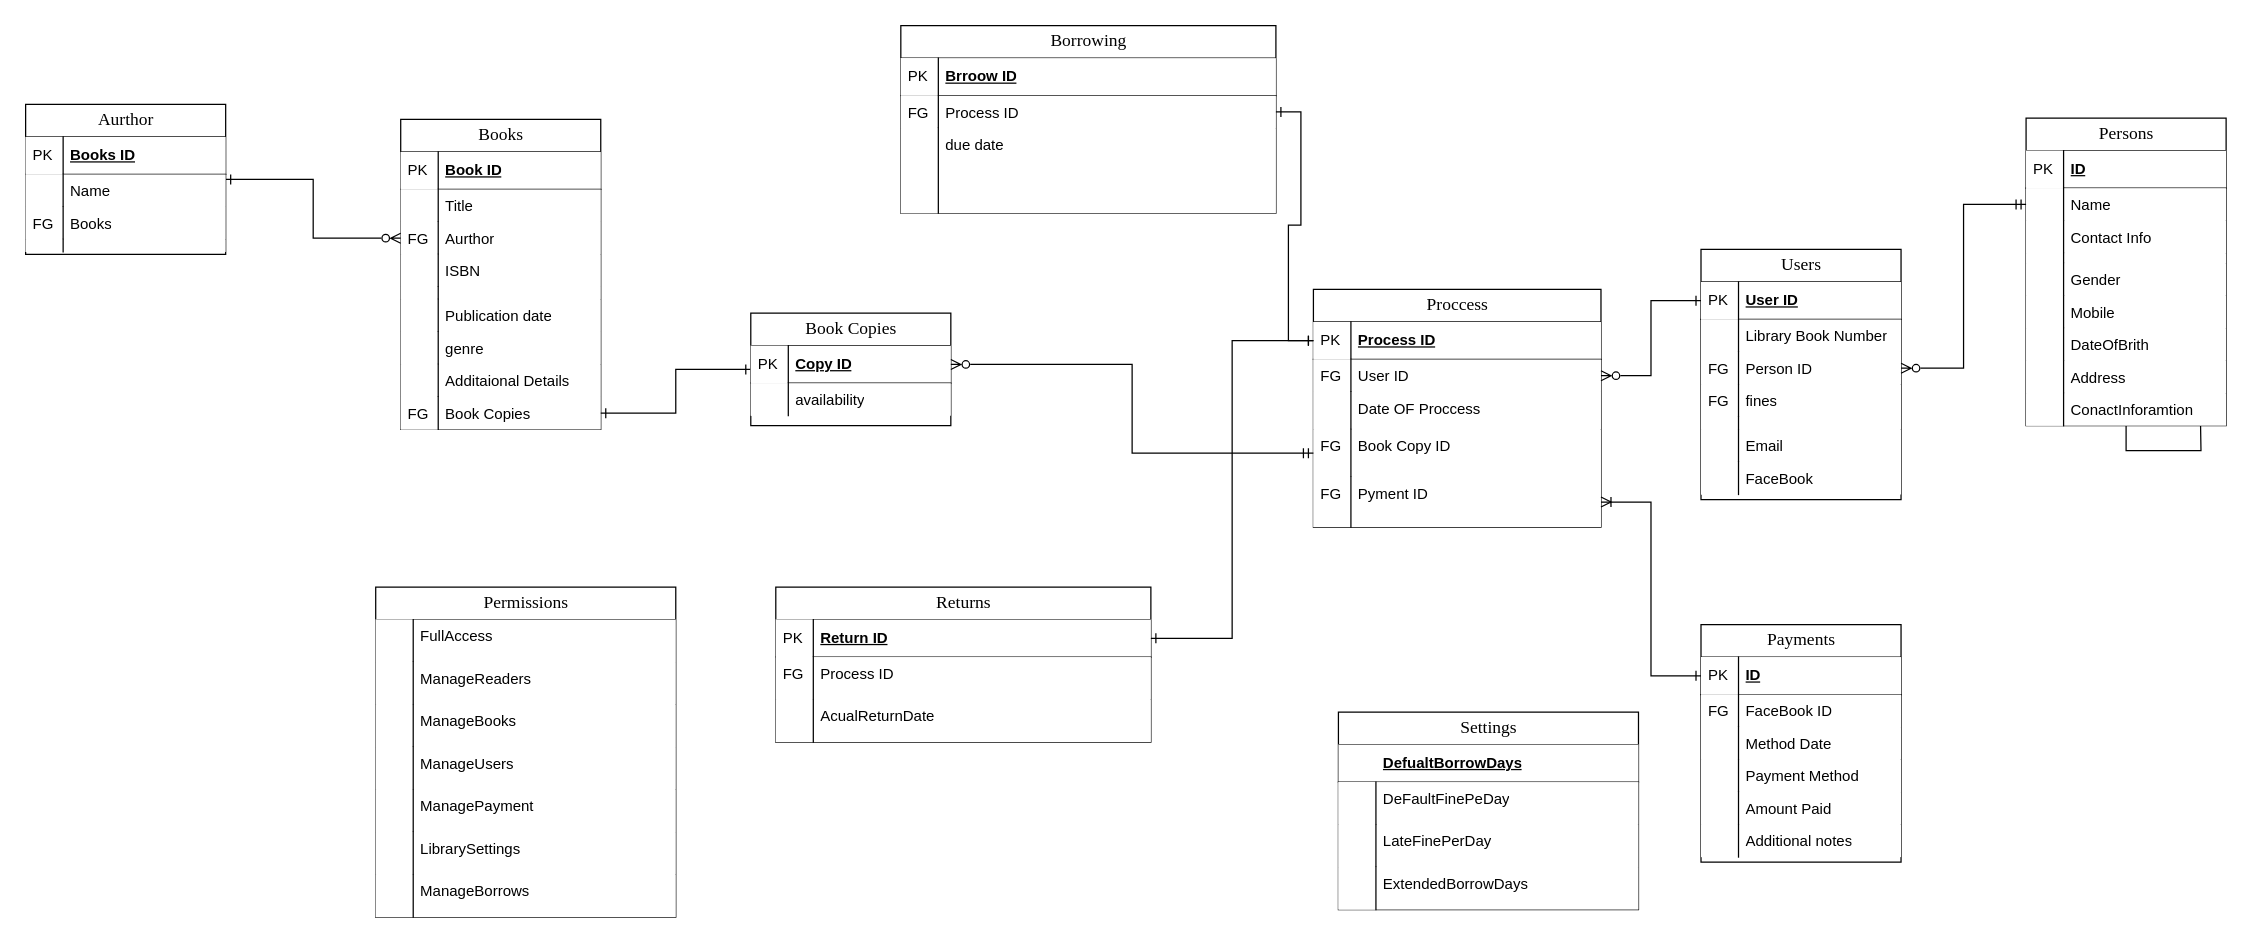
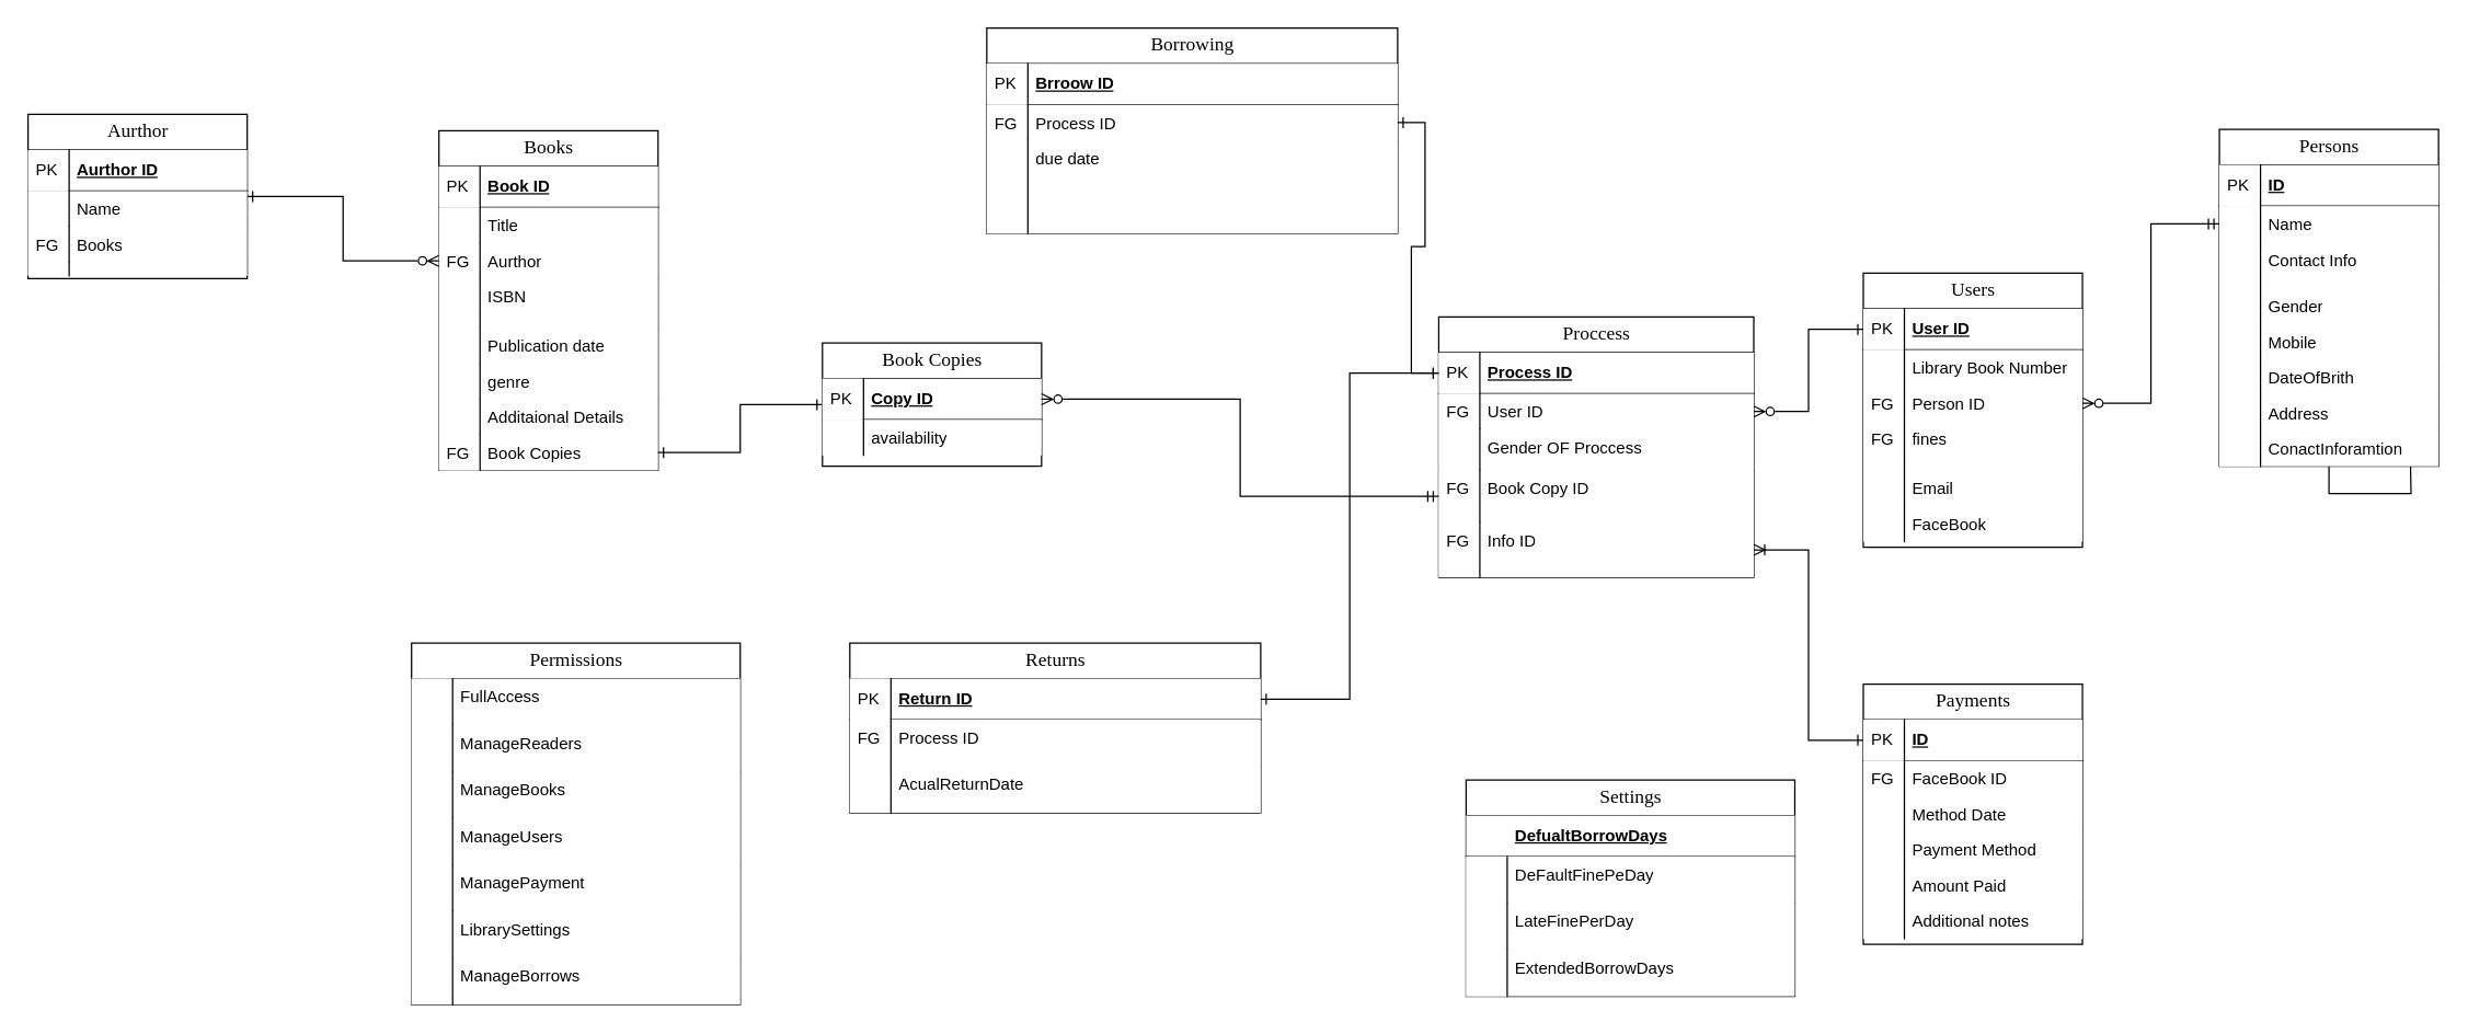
- <mxCell id="23" value="Books ID" style="shape=partialRectangle;top=0;left=0;right=0;bottom=1;html=1;align=left;verticalAlign=middle;spacingLeft=34;spacingRight=4;whiteSpace=wrap;overflow=hidden;rotatable=0;points=[[0,0.5],[1,0.5]];portConstraint=eastwest;dropTarget=0;fontStyle=5;" parent="22" vertex="1"><mxGeometry y="26" width="160" height="30" as="geometry" /></mxCell>
+ <mxCell id="23" value="Aurthor ID" style="shape=partialRectangle;top=0;left=0;right=0;bottom=1;html=1;align=left;verticalAlign=middle;spacingLeft=34;spacingRight=4;whiteSpace=wrap;overflow=hidden;rotatable=0;points=[[0,0.5],[1,0.5]];portConstraint=eastwest;dropTarget=0;fontStyle=5;" parent="22" vertex="1"><mxGeometry y="26" width="160" height="30" as="geometry" /></mxCell>
- <mxCell id="79" value="Date OF Proccess" style="shape=partialRectangle;top=0;left=0;right=0;bottom=0;html=1;align=left;verticalAlign=top;spacingLeft=34;spacingRight=4;whiteSpace=wrap;overflow=hidden;rotatable=0;points=[[0,0.5],[1,0.5]];portConstraint=eastwest;dropTarget=0;" parent="74" vertex="1"><mxGeometry y="82" width="230" height="30" as="geometry" /></mxCell>
+ <mxCell id="79" value="Gender OF Proccess" style="shape=partialRectangle;top=0;left=0;right=0;bottom=0;html=1;align=left;verticalAlign=top;spacingLeft=34;spacingRight=4;whiteSpace=wrap;overflow=hidden;rotatable=0;points=[[0,0.5],[1,0.5]];portConstraint=eastwest;dropTarget=0;" parent="74" vertex="1"><mxGeometry y="82" width="230" height="30" as="geometry" /></mxCell>
- <mxCell id="83" value="Pyment ID" style="shape=partialRectangle;top=0;left=0;right=0;bottom=0;html=1;align=left;verticalAlign=top;spacingLeft=34;spacingRight=4;whiteSpace=wrap;overflow=hidden;rotatable=0;points=[[0,0.5],[1,0.5]];portConstraint=eastwest;dropTarget=0;" parent="74" vertex="1"><mxGeometry y="150" width="230" height="40" as="geometry" /></mxCell>
+ <mxCell id="83" value="Info ID" style="shape=partialRectangle;top=0;left=0;right=0;bottom=0;html=1;align=left;verticalAlign=top;spacingLeft=34;spacingRight=4;whiteSpace=wrap;overflow=hidden;rotatable=0;points=[[0,0.5],[1,0.5]];portConstraint=eastwest;dropTarget=0;" parent="74" vertex="1"><mxGeometry y="150" width="230" height="40" as="geometry" /></mxCell>
